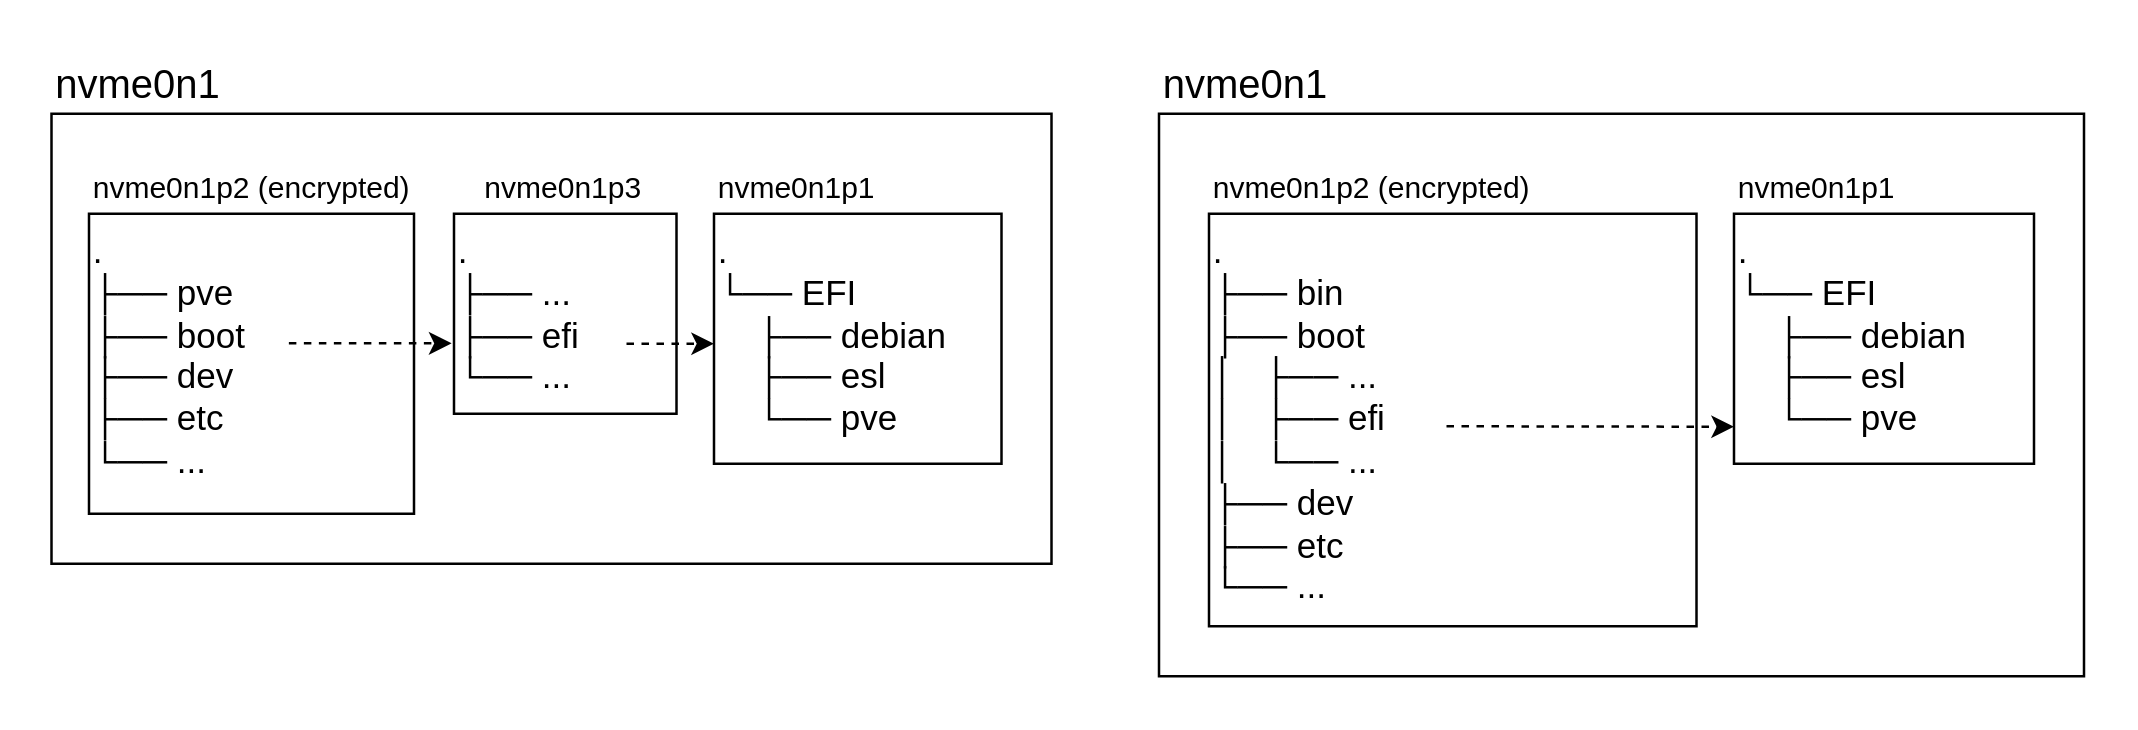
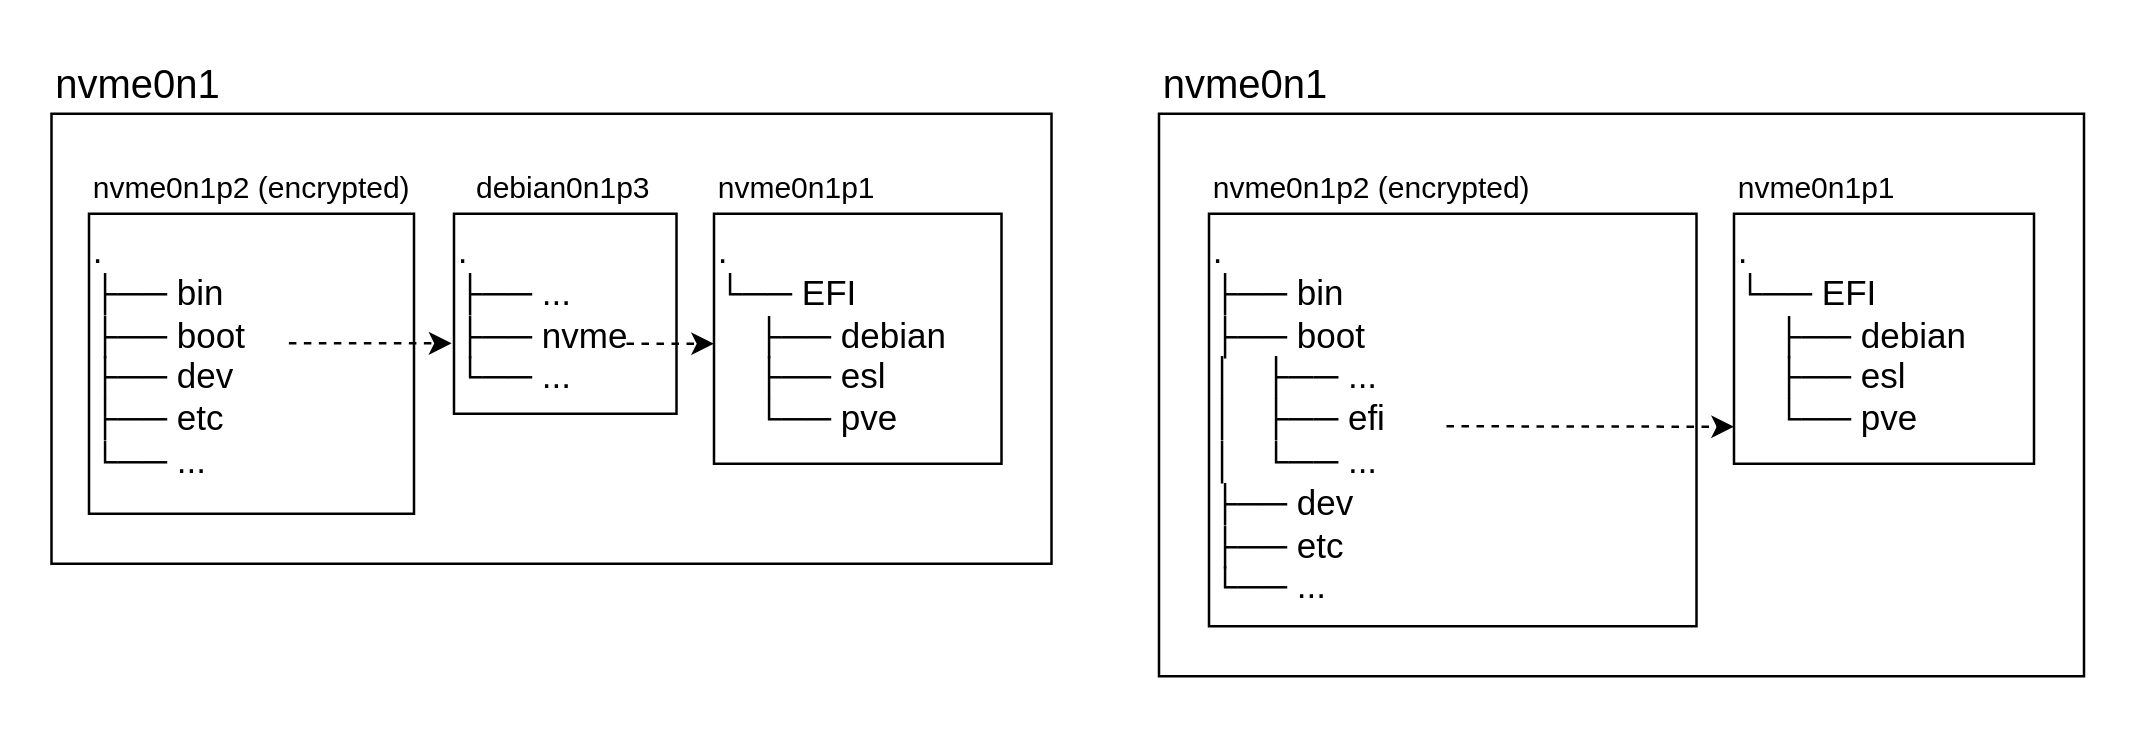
- <mxCell id="11" value="nvme0n1p3" style="text;html=1;align=center;verticalAlign=middle;whiteSpace=wrap;rounded=0;" vertex="1" parent="1"><mxGeometry x="180" y="65" width="90" height="20" as="geometry" /></mxCell>
+ <mxCell id="11" value="debian0n1p3" style="text;html=1;align=center;verticalAlign=middle;whiteSpace=wrap;rounded=0;" vertex="1" parent="1"><mxGeometry x="180" y="65" width="90" height="20" as="geometry" /></mxCell>
- <mxCell id="6" value=".&lt;br&gt;├── ...&lt;br&gt;├── efi&lt;br&gt;└── ...&lt;div&gt;&lt;br&gt;&lt;/div&gt;" style="rounded=0;whiteSpace=wrap;html=1;align=left;fontSize=14;verticalAlign=top;fillColor=none;" vertex="1" parent="1"><mxGeometry x="181" y="85" width="89" height="80" as="geometry" /></mxCell>
+ <mxCell id="6" value=".&lt;br&gt;├── ...&lt;br&gt;├── nvme&lt;br&gt;└── ...&lt;div&gt;&lt;br&gt;&lt;/div&gt;" style="rounded=0;whiteSpace=wrap;html=1;align=left;fontSize=14;verticalAlign=top;fillColor=none;" vertex="1" parent="1"><mxGeometry x="181" y="85" width="89" height="80" as="geometry" /></mxCell>
- <mxCell id="5" value="&lt;div align=&quot;left&quot;&gt;.&lt;br&gt;├── pve&lt;br&gt;├── boot&lt;br&gt;├── dev&lt;br&gt;├── etc&lt;br&gt;└── ...&lt;/div&gt;" style="rounded=0;whiteSpace=wrap;html=1;align=left;fontSize=14;verticalAlign=top;fillColor=none;" vertex="1" parent="1"><mxGeometry x="35" y="85" width="130" height="120" as="geometry" /></mxCell>
+ <mxCell id="5" value="&lt;div align=&quot;left&quot;&gt;.&lt;br&gt;├── bin&lt;br&gt;├── boot&lt;br&gt;├── dev&lt;br&gt;├── etc&lt;br&gt;└── ...&lt;/div&gt;" style="rounded=0;whiteSpace=wrap;html=1;align=left;fontSize=14;verticalAlign=top;fillColor=none;" vertex="1" parent="1"><mxGeometry x="35" y="85" width="130" height="120" as="geometry" /></mxCell>
